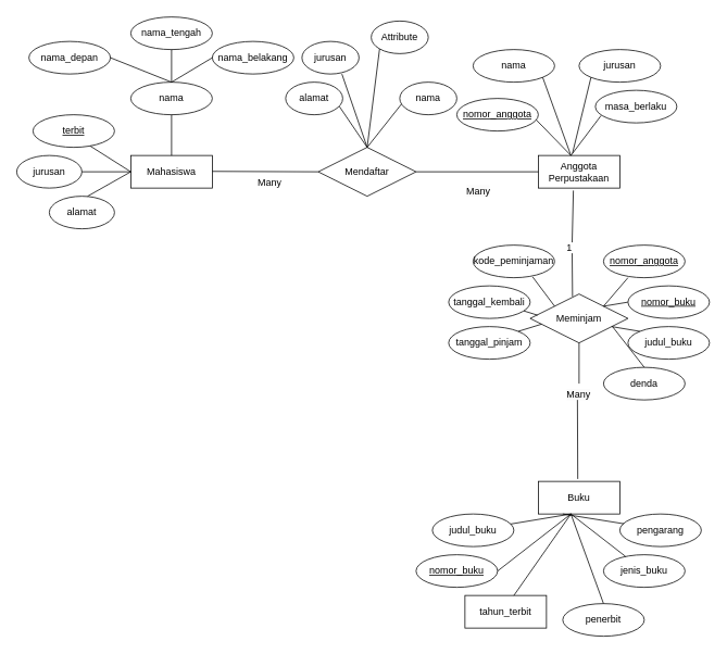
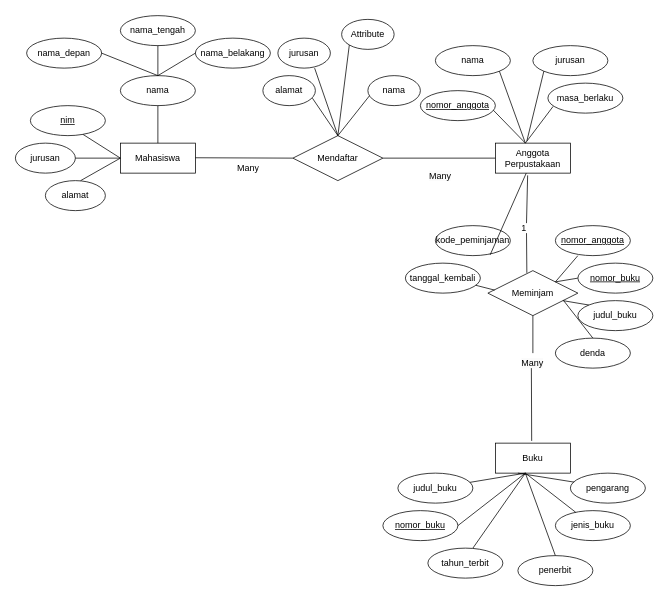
- <mxCell id="64" value="terbit" style="ellipse;whiteSpace=wrap;html=1;align=center;fontStyle=4;" vertex="1" parent="1"><mxGeometry x="40" y="140" width="100" height="40" as="geometry" /></mxCell>
+ <mxCell id="64" value="nim" style="ellipse;whiteSpace=wrap;html=1;align=center;fontStyle=4;" vertex="1" parent="1"><mxGeometry x="40" y="140" width="100" height="40" as="geometry" /></mxCell>
- <mxCell id="44" value="" style="endArrow=none;html=1;rounded=0;entryX=0;entryY=0;entryDx=0;entryDy=0;exitX=0.73;exitY=0.975;exitDx=0;exitDy=0;exitPerimeter=0;" edge="1" parent="1" source="35" target="34"><mxGeometry relative="1" as="geometry"><mxPoint x="651" y="342" as="sourcePoint" /><mxPoint x="660" y="420" as="targetPoint" /></mxGeometry></mxCell>
+ <mxCell id="44" value="" style="endArrow=none;html=1;rounded=0;exitX=0.73;exitY=0.975;exitDx=0;exitDy=0;exitPerimeter=0;" edge="1" parent="1" source="35" target="4"><mxGeometry relative="1" as="geometry"><mxPoint x="651" y="342" as="sourcePoint" /><mxPoint x="660" y="420" as="targetPoint" /></mxGeometry></mxCell>
- <mxCell id="36" value="tanggal_kembali" style="ellipse;whiteSpace=wrap;html=1;align=center;" vertex="1" parent="1"><mxGeometry x="550" y="350" width="100" height="40" as="geometry" /></mxCell>
+ <mxCell id="36" value="tanggal_kembali" style="ellipse;whiteSpace=wrap;html=1;align=center;" vertex="1" parent="1"><mxGeometry x="540" y="350" width="100" height="40" as="geometry" /></mxCell>
- <mxCell id="46" value="" style="endArrow=none;html=1;rounded=0;exitX=1;exitY=0;exitDx=0;exitDy=0;entryX=0.117;entryY=0.617;entryDx=0;entryDy=0;entryPerimeter=0;" edge="1" parent="1" source="37" target="34"><mxGeometry relative="1" as="geometry"><mxPoint x="500" y="420" as="sourcePoint" /><mxPoint x="661" y="393" as="targetPoint" /></mxGeometry></mxCell>
- <mxCell id="37" value="tanggal_pinjam" style="ellipse;whiteSpace=wrap;html=1;align=center;" vertex="1" parent="1"><mxGeometry x="550" y="400" width="100" height="40" as="geometry" /></mxCell>
- <mxCell id="51" value="tahun_terbit" style="whiteSpace=wrap;html=1;align=center;rounded=0;" vertex="1" parent="1"><mxGeometry x="570" y="730" width="100" height="40" as="geometry" /></mxCell>
+ <mxCell id="51" value="tahun_terbit" style="ellipse;whiteSpace=wrap;html=1;align=center;" vertex="1" parent="1"><mxGeometry x="570" y="730" width="100" height="40" as="geometry" /></mxCell>
